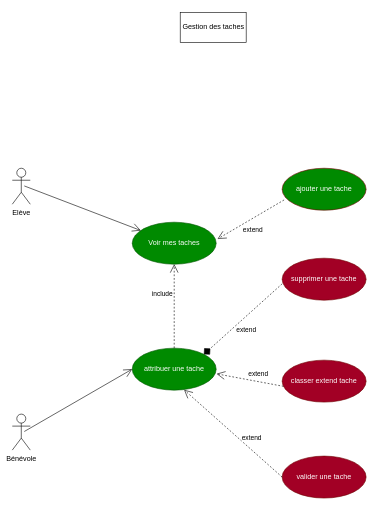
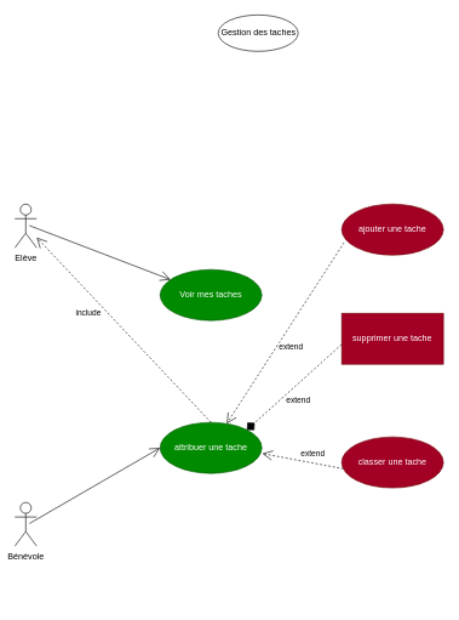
- <mxCell id="2" value="Gestion des taches" style="html=1;" parent="1" vertex="1"><mxGeometry x="300" y="20" width="110" height="50" as="geometry" /></mxCell>
+ <mxCell id="2" value="Gestion des taches" style="ellipse;html=1;" parent="1" vertex="1"><mxGeometry x="300" y="20" width="110" height="50" as="geometry" /></mxCell>
- <mxCell id="6" value="ajouter une tache" style="ellipse;whiteSpace=wrap;html=1;fillColor=#008a00;fontColor=#ffffff;strokeColor=#6F0000;" vertex="1" parent="1"><mxGeometry x="470" y="280" width="140" height="70" as="geometry" /></mxCell>
+ <mxCell id="6" value="ajouter une tache" style="ellipse;whiteSpace=wrap;html=1;fillColor=#a20025;fontColor=#ffffff;strokeColor=#6F0000;" vertex="1" parent="1"><mxGeometry x="470" y="280" width="140" height="70" as="geometry" /></mxCell>
- <mxCell id="15" value="extend" style="endArrow=open;endSize=12;dashed=1;html=1;exitX=0.023;exitY=0.755;exitDx=0;exitDy=0;exitPerimeter=0;entryX=1.017;entryY=0.398;entryDx=0;entryDy=0;entryPerimeter=0;" edge="1" parent="1" source="6" target="5"><mxGeometry x="0.083" y="17" width="160" relative="1" as="geometry"><mxPoint x="360" y="404.5" as="sourcePoint" /><mxPoint x="360" y="450" as="targetPoint" /><mxPoint as="offset" /></mxGeometry></mxCell>
+ <mxCell id="15" value="extend" style="endArrow=open;endSize=12;dashed=1;html=1;exitX=0.023;exitY=0.755;exitDx=0;exitDy=0;exitPerimeter=0;" edge="1" parent="1" source="6" target="10"><mxGeometry x="0.083" y="17" width="160" relative="1" as="geometry"><mxPoint x="360" y="404.5" as="sourcePoint" /><mxPoint x="360" y="450" as="targetPoint" /><mxPoint as="offset" /></mxGeometry></mxCell>
- <mxCell id="7" value="supprimer une tache" style="ellipse;whiteSpace=wrap;html=1;fillColor=#a20025;fontColor=#ffffff;strokeColor=#6F0000;" vertex="1" parent="1"><mxGeometry x="470" y="430" width="140" height="70" as="geometry" /></mxCell>
+ <mxCell id="7" value="supprimer une tache" style="whiteSpace=wrap;html=1;fillColor=#a20025;fontColor=#ffffff;strokeColor=#6F0000;rounded=0;" vertex="1" parent="1"><mxGeometry x="470" y="430" width="140" height="70" as="geometry" /></mxCell>
- <mxCell id="13" value="include" style="endArrow=open;endSize=12;dashed=1;html=1;entryX=0.5;entryY=1;entryDx=0;entryDy=0;exitX=0.5;exitY=0;exitDx=0;exitDy=0;" edge="1" parent="1" source="10" target="5"><mxGeometry x="0.286" y="20" width="160" relative="1" as="geometry"><mxPoint x="300" y="580" as="sourcePoint" /><mxPoint x="460" y="580" as="targetPoint" /><mxPoint as="offset" /></mxGeometry></mxCell>
+ <mxCell id="13" value="include" style="endArrow=open;endSize=12;dashed=1;html=1;exitX=0.5;exitY=0;exitDx=0;exitDy=0;" edge="1" parent="1" source="10" target="3"><mxGeometry x="0.286" y="20" width="160" relative="1" as="geometry"><mxPoint x="300" y="580" as="sourcePoint" /><mxPoint x="460" y="580" as="targetPoint" /><mxPoint as="offset" /></mxGeometry></mxCell>
- <mxCell id="8" value="classer extend tache" style="ellipse;whiteSpace=wrap;html=1;fillColor=#a20025;fontColor=#ffffff;strokeColor=#6F0000;" vertex="1" parent="1"><mxGeometry x="470" y="600" width="140" height="70" as="geometry" /></mxCell>
+ <mxCell id="8" value="classer une tache" style="ellipse;whiteSpace=wrap;html=1;fillColor=#a20025;fontColor=#ffffff;strokeColor=#6F0000;" vertex="1" parent="1"><mxGeometry x="470" y="600" width="140" height="70" as="geometry" /></mxCell>
- <mxCell id="14" value="extend" style="endArrow=open;endSize=12;dashed=1;html=1;exitX=0;exitY=0.5;exitDx=0;exitDy=0;entryX=0.618;entryY=0.993;entryDx=0;entryDy=0;entryPerimeter=0;" edge="1" parent="1" source="9" target="10"><mxGeometry x="-0.263" y="-15" width="160" relative="1" as="geometry"><mxPoint x="310" y="649" as="sourcePoint" /><mxPoint x="320" y="800" as="targetPoint" /><mxPoint as="offset" /></mxGeometry></mxCell>
- <mxCell id="9" value="valider une tache" style="ellipse;whiteSpace=wrap;html=1;fillColor=#a20025;fontColor=#ffffff;strokeColor=#6F0000;" vertex="1" parent="1"><mxGeometry x="470" y="760" width="140" height="70" as="geometry" /></mxCell>
